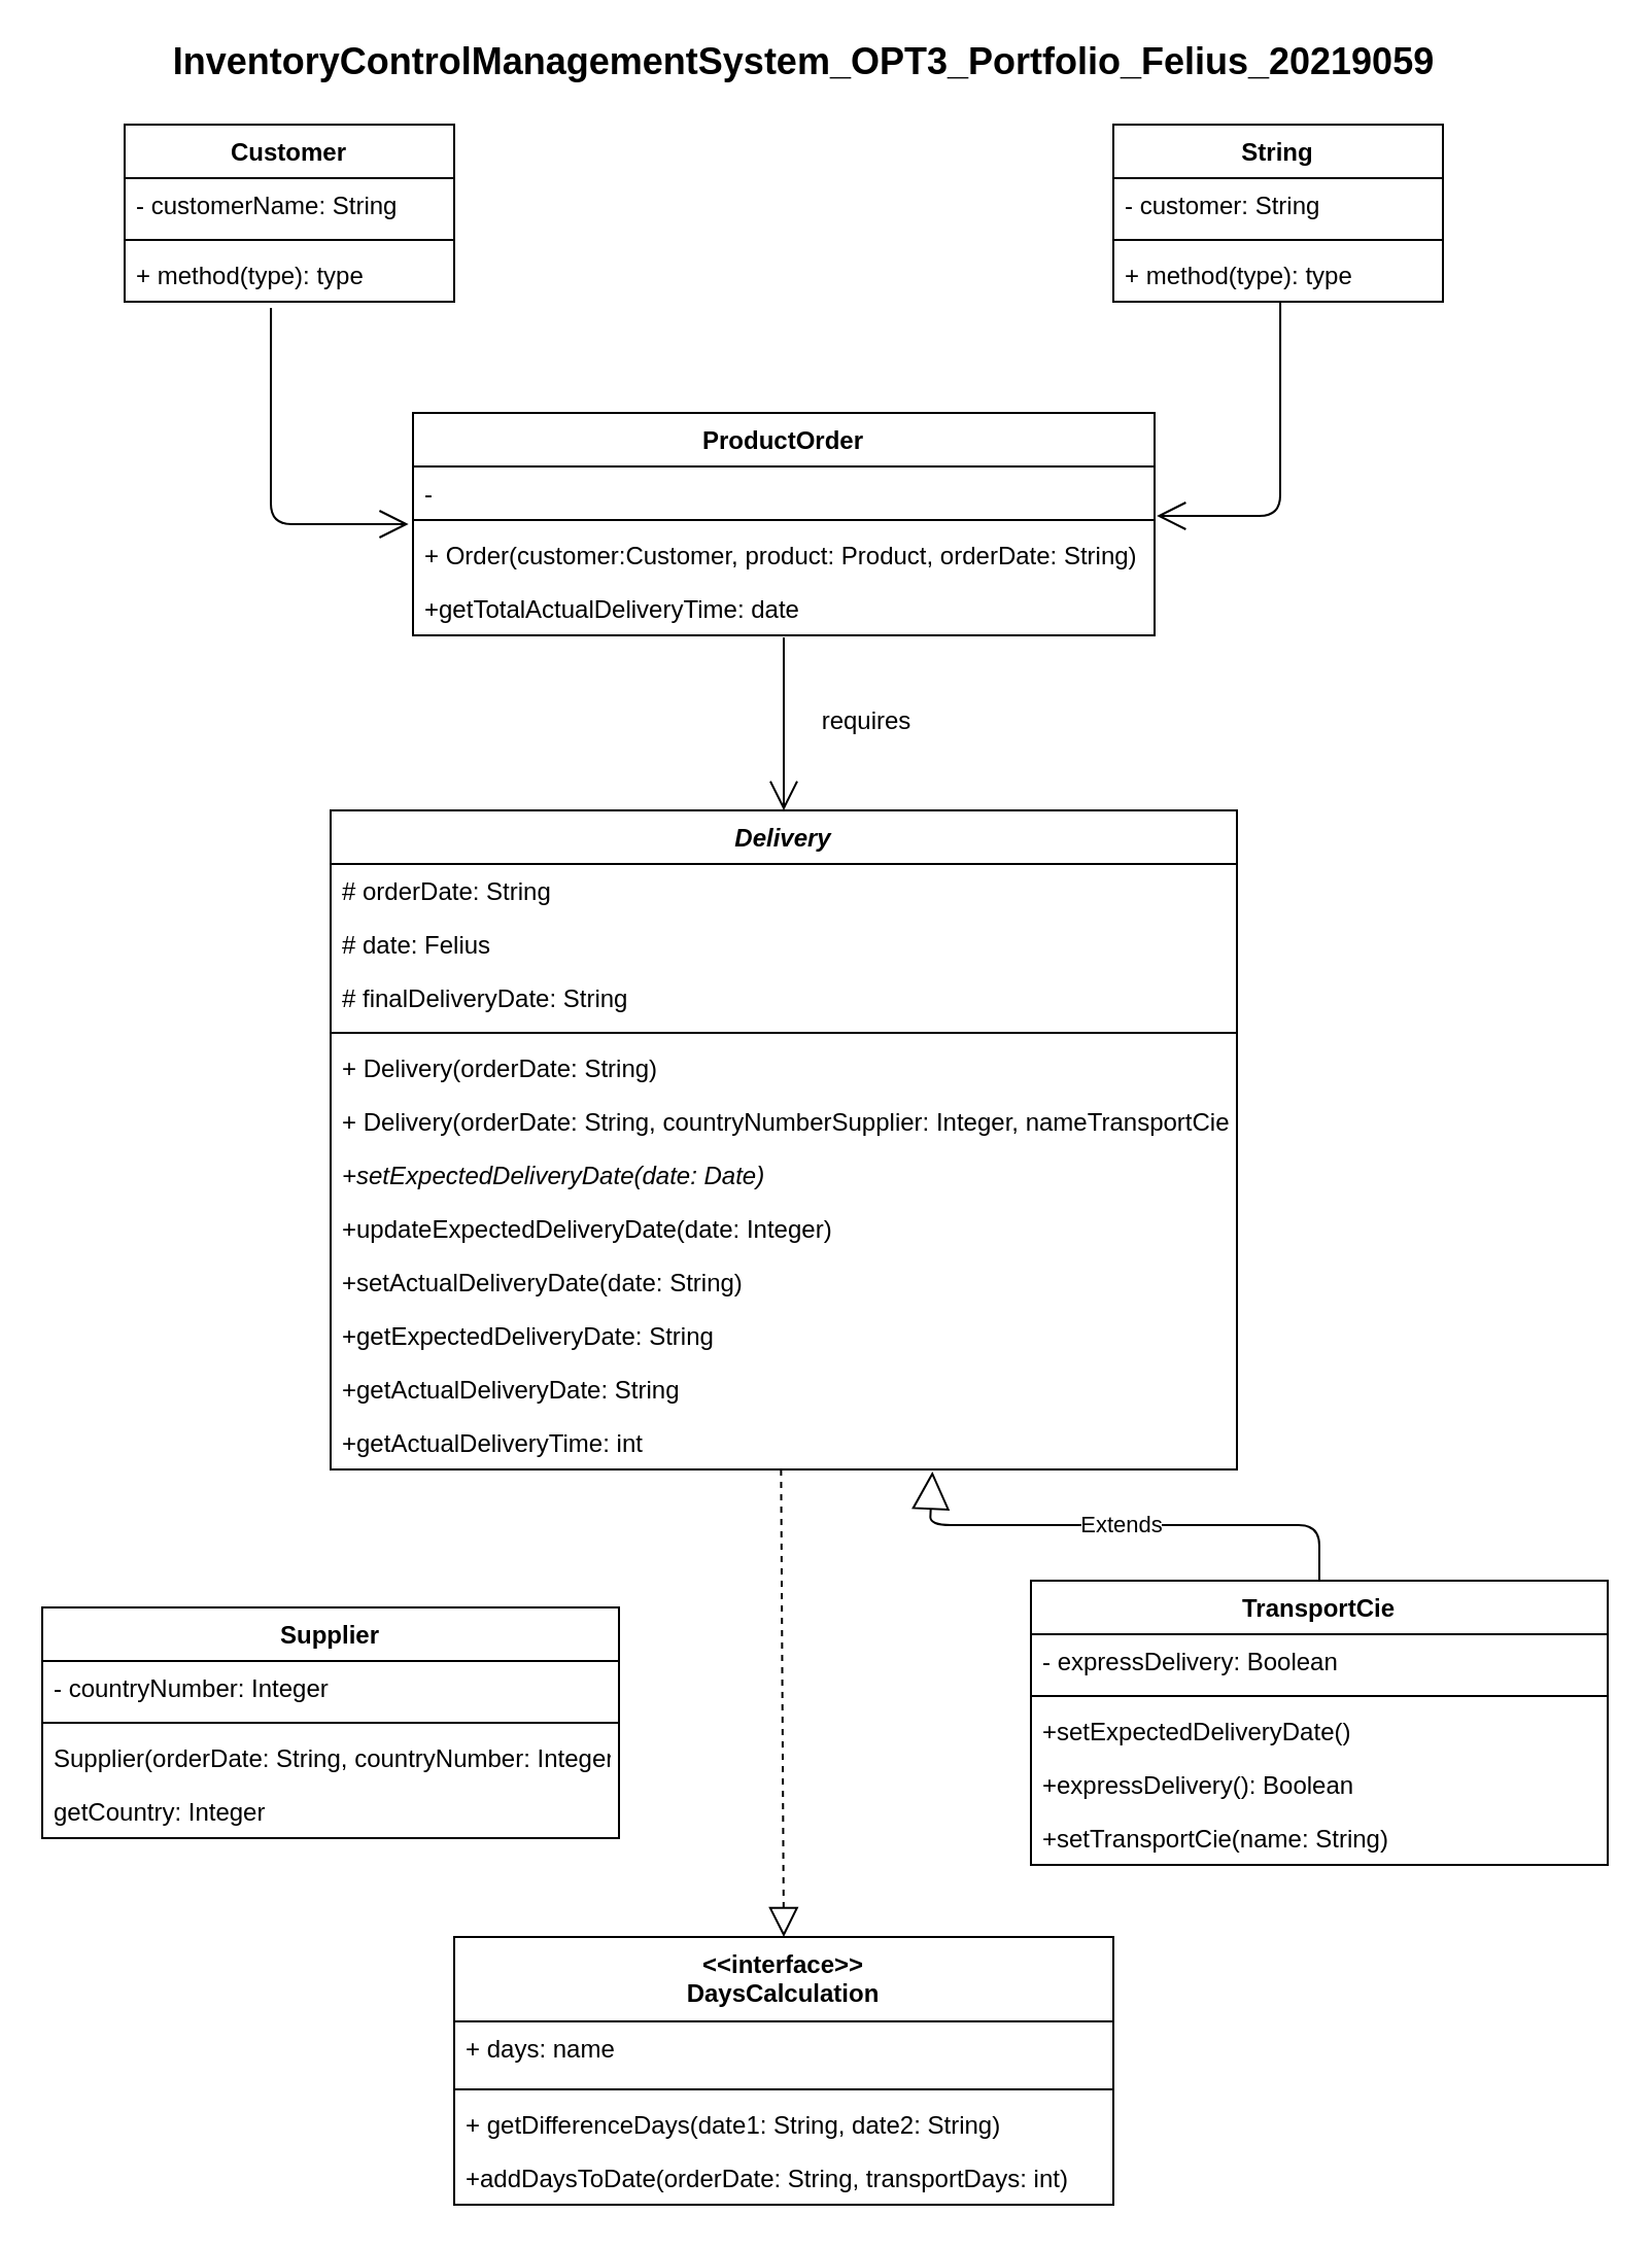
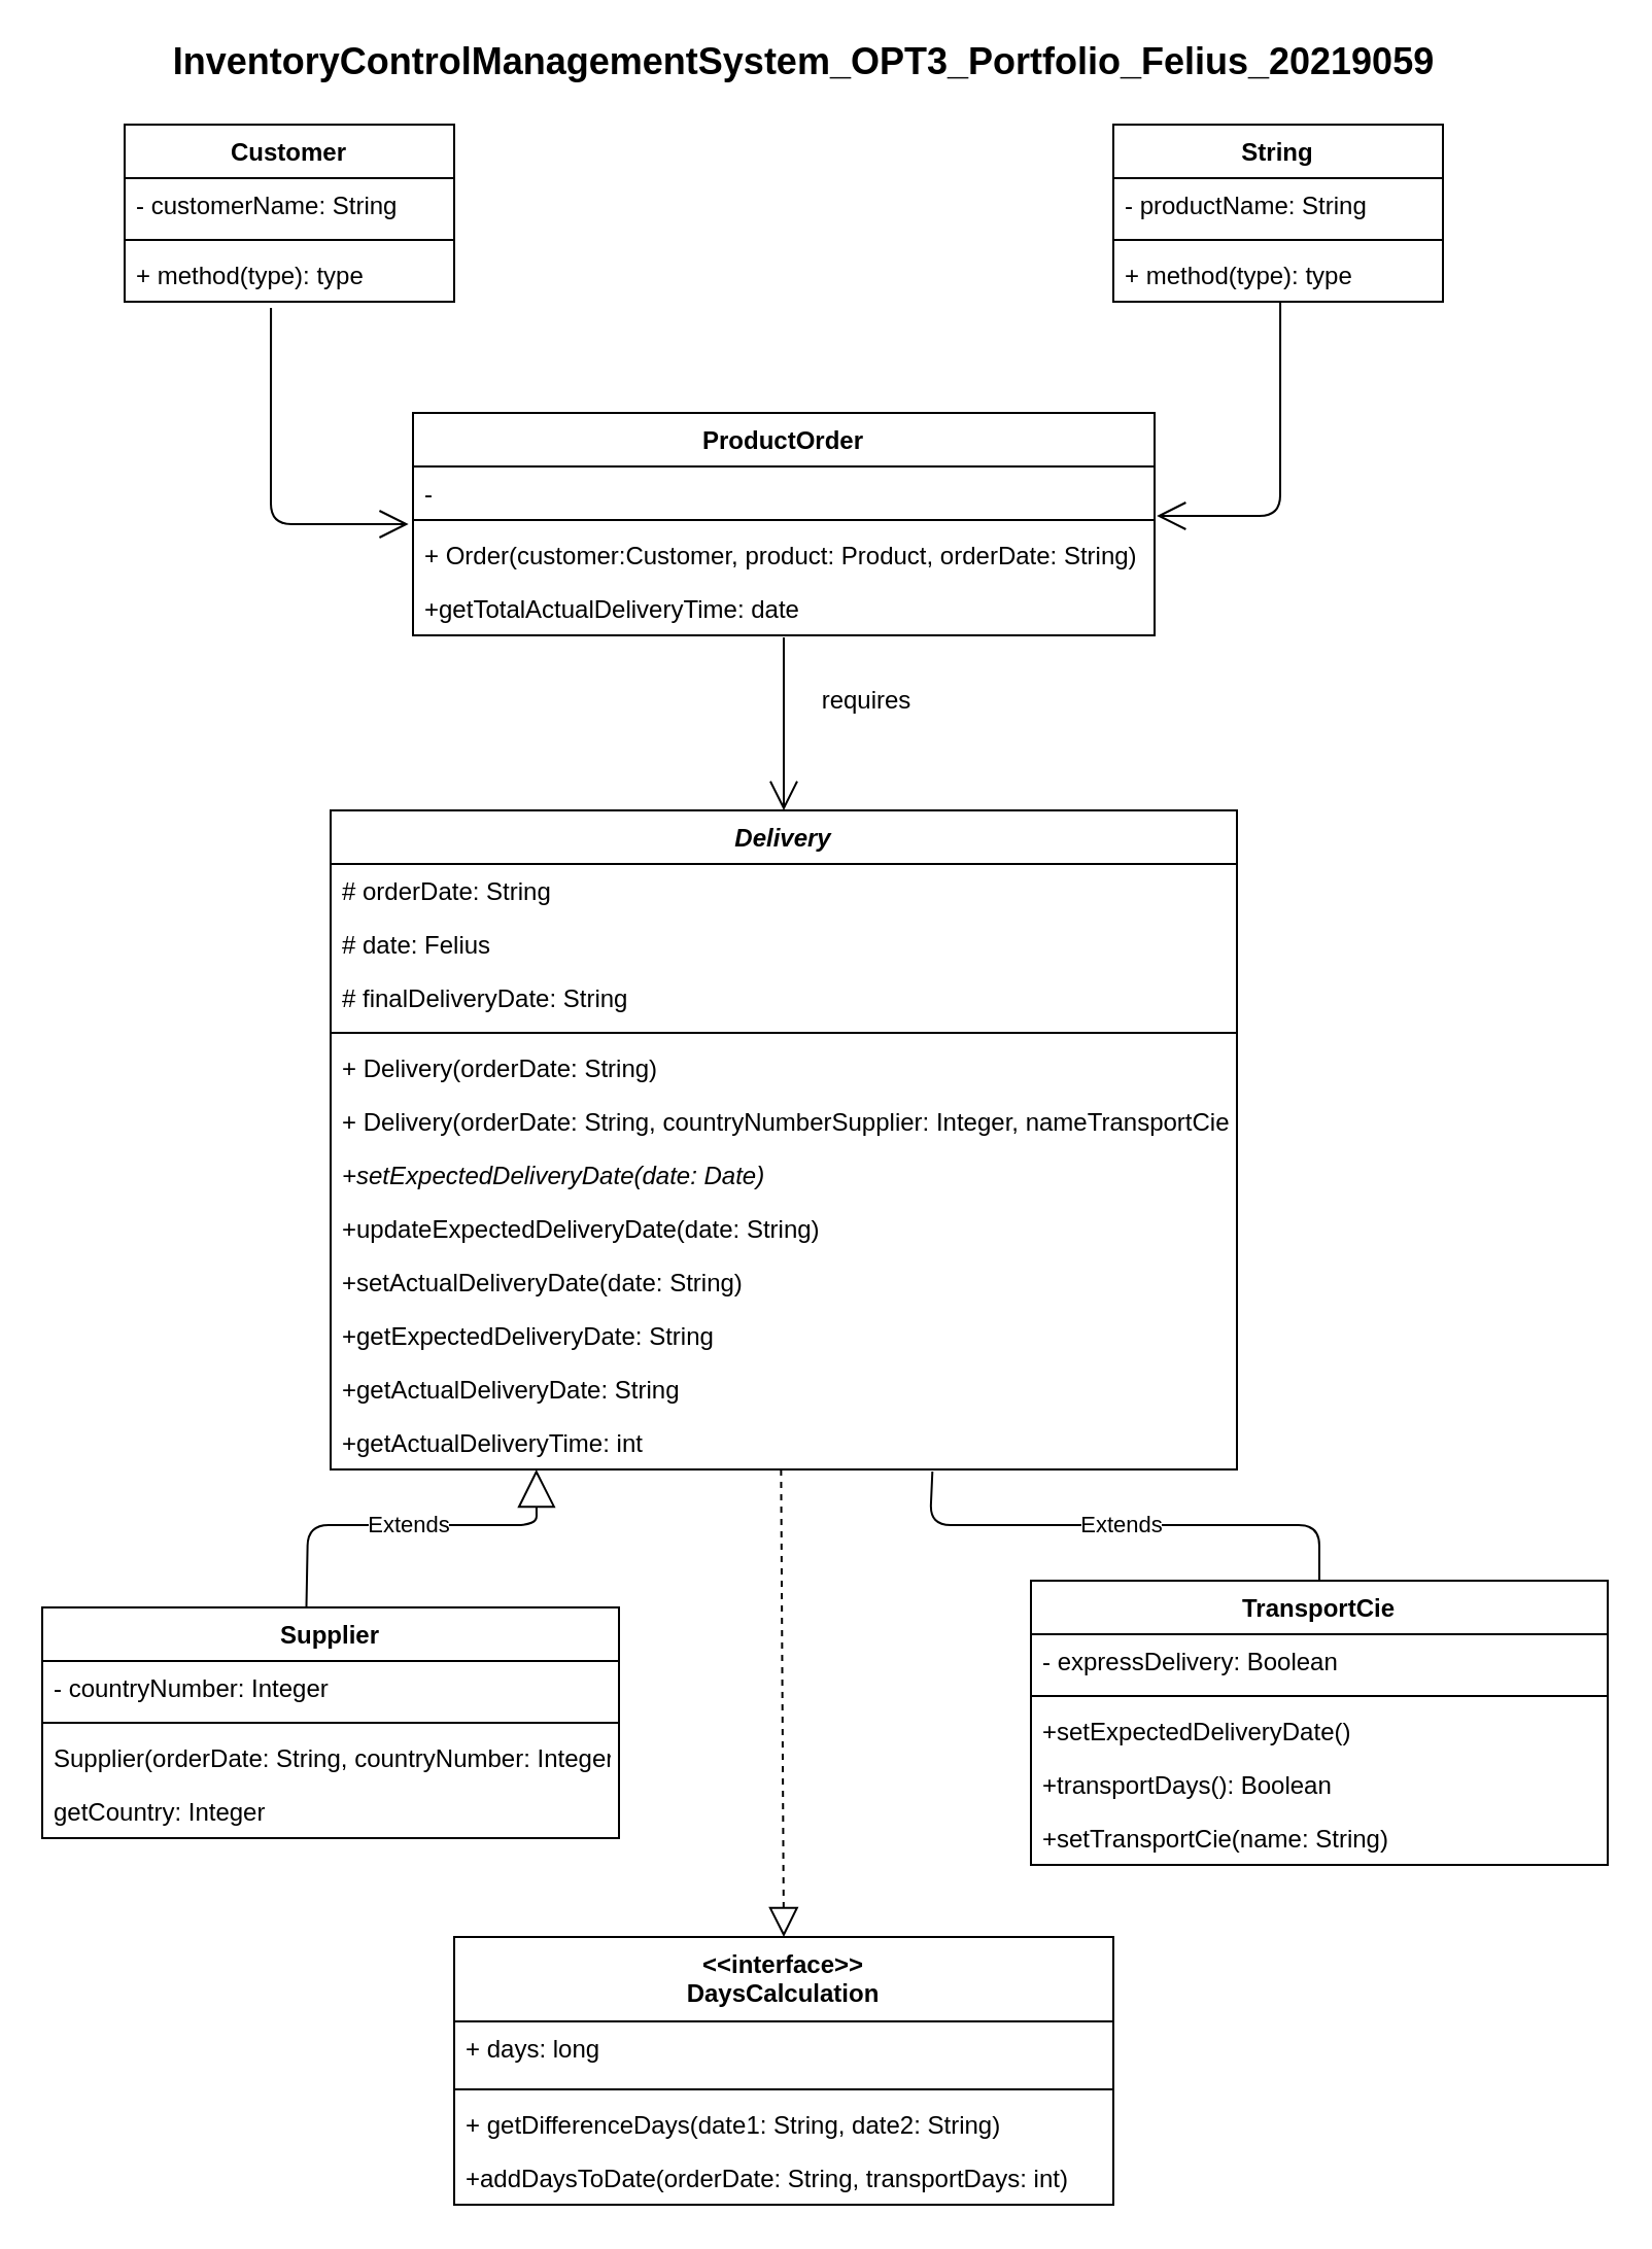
- <mxCell id="7" value="- customer: String" style="text;strokeColor=none;fillColor=none;align=left;verticalAlign=top;spacingLeft=4;spacingRight=4;overflow=hidden;rotatable=0;points=[[0,0.5],[1,0.5]];portConstraint=eastwest;" parent="6" vertex="1"><mxGeometry y="26" width="160" height="26" as="geometry" /></mxCell>
+ <mxCell id="7" value="- productName: String" style="text;strokeColor=none;fillColor=none;align=left;verticalAlign=top;spacingLeft=4;spacingRight=4;overflow=hidden;rotatable=0;points=[[0,0.5],[1,0.5]];portConstraint=eastwest;" parent="6" vertex="1"><mxGeometry y="26" width="160" height="26" as="geometry" /></mxCell>
- <mxCell id="42" value="requires" style="text;html=1;resizable=0;autosize=1;align=center;verticalAlign=middle;points=[];fillColor=none;strokeColor=none;rounded=0;" parent="1" vertex="1"><mxGeometry x="390" y="340" width="60" height="20" as="geometry" /></mxCell>
+ <mxCell id="42" value="requires" style="text;html=1;resizable=0;autosize=1;align=center;verticalAlign=middle;points=[];fillColor=none;strokeColor=none;rounded=0;" parent="1" vertex="1"><mxGeometry x="390" y="330" width="60" height="20" as="geometry" /></mxCell>
- <mxCell id="18" value="+updateExpectedDeliveryDate(date: Integer)" style="text;strokeColor=none;fillColor=none;align=left;verticalAlign=top;spacingLeft=4;spacingRight=4;overflow=hidden;rotatable=0;points=[[0,0.5],[1,0.5]];portConstraint=eastwest;fontStyle=0" parent="10" vertex="1"><mxGeometry y="190" width="440" height="26" as="geometry" /></mxCell>
+ <mxCell id="18" value="+updateExpectedDeliveryDate(date: String)" style="text;strokeColor=none;fillColor=none;align=left;verticalAlign=top;spacingLeft=4;spacingRight=4;overflow=hidden;rotatable=0;points=[[0,0.5],[1,0.5]];portConstraint=eastwest;fontStyle=0" parent="10" vertex="1"><mxGeometry y="190" width="440" height="26" as="geometry" /></mxCell>
- <mxCell id="50" value="Extends" style="endArrow=block;endSize=16;endFill=0;html=1;exitX=0.5;exitY=0;exitDx=0;exitDy=0;entryX=0.664;entryY=1.038;entryDx=0;entryDy=0;entryPerimeter=0;" parent="1" source="28" target="22" edge="1"><mxGeometry x="0.019" width="160" relative="1" as="geometry"><mxPoint x="630" y="930" as="sourcePoint" /><mxPoint x="790" y="930" as="targetPoint" /><Array as="points"><mxPoint x="640" y="740" /><mxPoint x="451" y="740" /></Array><mxPoint as="offset" /></mxGeometry></mxCell>
+ <mxCell id="50" value="Extends" style="endArrow=none;endSize=16;endFill=0;html=1;exitX=0.5;exitY=0;exitDx=0;exitDy=0;entryX=0.664;entryY=1.038;entryDx=0;entryDy=0;entryPerimeter=0;" parent="1" source="28" target="22" edge="1"><mxGeometry x="0.019" width="160" relative="1" as="geometry"><mxPoint x="630" y="930" as="sourcePoint" /><mxPoint x="790" y="930" as="targetPoint" /><Array as="points"><mxPoint x="640" y="740" /><mxPoint x="451" y="740" /></Array><mxPoint as="offset" /></mxGeometry></mxCell>
+ <mxCell id="49" value="Extends" style="endArrow=block;endSize=16;endFill=0;html=1;exitX=0.458;exitY=0;exitDx=0;exitDy=0;exitPerimeter=0;entryX=0.227;entryY=1;entryDx=0;entryDy=0;entryPerimeter=0;" parent="1" source="23" target="22" edge="1"><mxGeometry width="160" relative="1" as="geometry"><mxPoint x="630" y="930" as="sourcePoint" /><mxPoint x="790" y="930" as="targetPoint" /><Array as="points"><mxPoint x="149" y="740" /><mxPoint x="260" y="740" /></Array></mxGeometry></mxCell>
- <mxCell id="32" value="+expressDelivery(): Boolean" style="text;strokeColor=none;fillColor=none;align=left;verticalAlign=top;spacingLeft=4;spacingRight=4;overflow=hidden;rotatable=0;points=[[0,0.5],[1,0.5]];portConstraint=eastwest;" parent="28" vertex="1"><mxGeometry y="86" width="280" height="26" as="geometry" /></mxCell>
+ <mxCell id="32" value="+transportDays(): Boolean" style="text;strokeColor=none;fillColor=none;align=left;verticalAlign=top;spacingLeft=4;spacingRight=4;overflow=hidden;rotatable=0;points=[[0,0.5],[1,0.5]];portConstraint=eastwest;" parent="28" vertex="1"><mxGeometry y="86" width="280" height="26" as="geometry" /></mxCell>
- <mxCell id="44" value="+ days: name" style="text;strokeColor=none;fillColor=none;align=left;verticalAlign=top;spacingLeft=4;spacingRight=4;overflow=hidden;rotatable=0;points=[[0,0.5],[1,0.5]];portConstraint=eastwest;" parent="43" vertex="1"><mxGeometry y="41" width="320" height="29" as="geometry" /></mxCell>
+ <mxCell id="44" value="+ days: long" style="text;strokeColor=none;fillColor=none;align=left;verticalAlign=top;spacingLeft=4;spacingRight=4;overflow=hidden;rotatable=0;points=[[0,0.5],[1,0.5]];portConstraint=eastwest;" parent="43" vertex="1"><mxGeometry y="41" width="320" height="29" as="geometry" /></mxCell>
